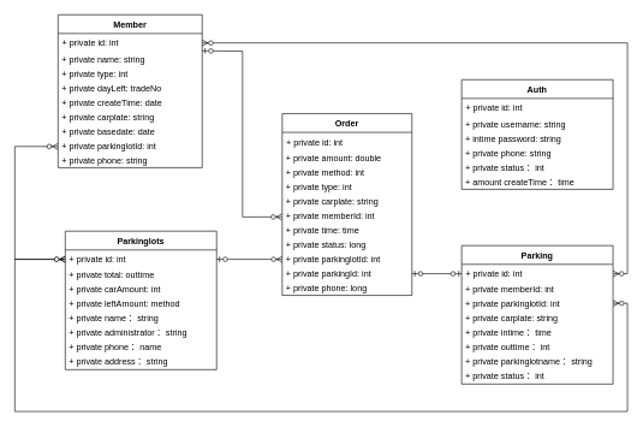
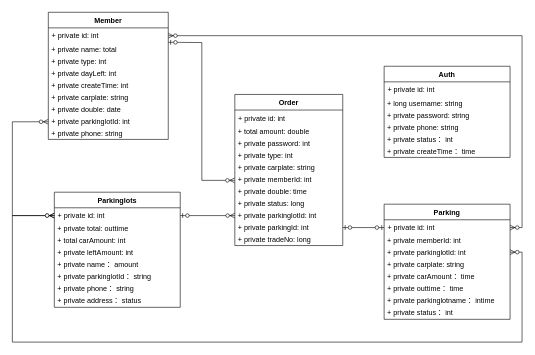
- <mxCell id="23" value="&amp;nbsp;+ private name: string" style="text;html=1;align=left;verticalAlign=middle;resizable=0;points=[];autosize=1;" parent="21" vertex="1"><mxGeometry y="52" width="200" height="20" as="geometry" /></mxCell>
+ <mxCell id="23" value="&amp;nbsp;+ private name: total" style="text;html=1;align=left;verticalAlign=middle;resizable=0;points=[];autosize=1;" parent="21" vertex="1"><mxGeometry y="52" width="200" height="20" as="geometry" /></mxCell>
- <mxCell id="25" value="&amp;nbsp;+ private dayLeft: tradeNo" style="text;html=1;align=left;verticalAlign=middle;resizable=0;points=[];autosize=1;expand=1;imageHeight=24;" parent="21" vertex="1"><mxGeometry y="92" width="200" height="20" as="geometry" /></mxCell>
+ <mxCell id="25" value="&amp;nbsp;+ private dayLeft: int" style="text;html=1;align=left;verticalAlign=middle;resizable=0;points=[];autosize=1;expand=1;imageHeight=24;" parent="21" vertex="1"><mxGeometry y="92" width="200" height="20" as="geometry" /></mxCell>
- <mxCell id="26" value="&amp;nbsp;+ private createTime: date" style="text;html=1;align=left;verticalAlign=middle;resizable=0;points=[];autosize=1;expand=1;imageHeight=24;" parent="21" vertex="1"><mxGeometry y="112" width="200" height="20" as="geometry" /></mxCell>
+ <mxCell id="26" value="&amp;nbsp;+ private createTime: int" style="text;html=1;align=left;verticalAlign=middle;resizable=0;points=[];autosize=1;expand=1;imageHeight=24;" parent="21" vertex="1"><mxGeometry y="112" width="200" height="20" as="geometry" /></mxCell>
- <mxCell id="50" value="&amp;nbsp;+ private username: string" style="text;html=1;align=left;verticalAlign=middle;resizable=0;points=[];autosize=1;" vertex="1" parent="48"><mxGeometry y="52" width="210" height="20" as="geometry" /></mxCell>
+ <mxCell id="50" value="&amp;nbsp;+ long username: string" style="text;html=1;align=left;verticalAlign=middle;resizable=0;points=[];autosize=1;" vertex="1" parent="48"><mxGeometry y="52" width="210" height="20" as="geometry" /></mxCell>
- <mxCell id="28" value="&amp;nbsp;+ private basedate: date" style="text;html=1;align=left;verticalAlign=middle;resizable=0;points=[];autosize=1;expand=1;imageHeight=24;" parent="21" vertex="1"><mxGeometry y="152" width="200" height="20" as="geometry" /></mxCell>
+ <mxCell id="28" value="&amp;nbsp;+ private double: date" style="text;html=1;align=left;verticalAlign=middle;resizable=0;points=[];autosize=1;expand=1;imageHeight=24;" parent="21" vertex="1"><mxGeometry y="152" width="200" height="20" as="geometry" /></mxCell>
- <mxCell id="51" value="&amp;nbsp;+ intime password: string" style="text;html=1;align=left;verticalAlign=middle;resizable=0;points=[];autosize=1;" vertex="1" parent="48"><mxGeometry y="72" width="210" height="20" as="geometry" /></mxCell>
+ <mxCell id="51" value="&amp;nbsp;+ private password: string" style="text;html=1;align=left;verticalAlign=middle;resizable=0;points=[];autosize=1;" vertex="1" parent="48"><mxGeometry y="72" width="210" height="20" as="geometry" /></mxCell>
- <mxCell id="37" value="&amp;nbsp;+ private amount: double" style="text;html=1;align=left;verticalAlign=middle;resizable=0;points=[];autosize=1;" parent="35" vertex="1"><mxGeometry y="52" width="180" height="20" as="geometry" /></mxCell>
+ <mxCell id="37" value="&amp;nbsp;+ total amount: double" style="text;html=1;align=left;verticalAlign=middle;resizable=0;points=[];autosize=1;" parent="35" vertex="1"><mxGeometry y="52" width="180" height="20" as="geometry" /></mxCell>
- <mxCell id="38" value="&amp;nbsp;+ private method: int" style="text;html=1;align=left;verticalAlign=middle;resizable=0;points=[];autosize=1;" parent="35" vertex="1"><mxGeometry y="72" width="180" height="20" as="geometry" /></mxCell>
+ <mxCell id="38" value="&amp;nbsp;+ private password: int" style="text;html=1;align=left;verticalAlign=middle;resizable=0;points=[];autosize=1;" parent="35" vertex="1"><mxGeometry y="72" width="180" height="20" as="geometry" /></mxCell>
- <mxCell id="54" value="&amp;nbsp;+ amount createTime： time" style="text;html=1;align=left;verticalAlign=middle;resizable=0;points=[];autosize=1;" vertex="1" parent="48"><mxGeometry y="132" width="210" height="20" as="geometry" /></mxCell>
+ <mxCell id="54" value="&amp;nbsp;+ private createTime： time" style="text;html=1;align=left;verticalAlign=middle;resizable=0;points=[];autosize=1;" vertex="1" parent="48"><mxGeometry y="132" width="210" height="20" as="geometry" /></mxCell>
- <mxCell id="42" value="&amp;nbsp;+ private time: time" style="text;html=1;align=left;verticalAlign=middle;resizable=0;points=[];autosize=1;" vertex="1" parent="35"><mxGeometry y="152" width="180" height="20" as="geometry" /></mxCell>
+ <mxCell id="42" value="&amp;nbsp;+ private double: time" style="text;html=1;align=left;verticalAlign=middle;resizable=0;points=[];autosize=1;" vertex="1" parent="35"><mxGeometry y="152" width="180" height="20" as="geometry" /></mxCell>
- <mxCell id="46" value="&amp;nbsp;+ private phone: long" style="text;html=1;align=left;verticalAlign=middle;resizable=0;points=[];autosize=1;" vertex="1" parent="35"><mxGeometry y="232" width="180" height="20" as="geometry" /></mxCell>
+ <mxCell id="46" value="&amp;nbsp;+ private tradeNo: long" style="text;html=1;align=left;verticalAlign=middle;resizable=0;points=[];autosize=1;" vertex="1" parent="35"><mxGeometry y="232" width="180" height="20" as="geometry" /></mxCell>
- <mxCell id="5" value="&amp;nbsp;+ private carAmount: int" style="text;html=1;align=left;verticalAlign=middle;resizable=0;points=[];autosize=1;" parent="2" vertex="1"><mxGeometry y="72" width="210" height="20" as="geometry" /></mxCell>
+ <mxCell id="5" value="&amp;nbsp;+ total carAmount: int" style="text;html=1;align=left;verticalAlign=middle;resizable=0;points=[];autosize=1;" parent="2" vertex="1"><mxGeometry y="72" width="210" height="20" as="geometry" /></mxCell>
- <mxCell id="6" value="&amp;nbsp;+ private leftAmount: method" style="text;html=1;align=left;verticalAlign=middle;resizable=0;points=[];autosize=1;" parent="2" vertex="1"><mxGeometry y="92" width="210" height="20" as="geometry" /></mxCell>
+ <mxCell id="6" value="&amp;nbsp;+ private leftAmount: int" style="text;html=1;align=left;verticalAlign=middle;resizable=0;points=[];autosize=1;" parent="2" vertex="1"><mxGeometry y="92" width="210" height="20" as="geometry" /></mxCell>
- <mxCell id="7" value="&amp;nbsp;+ private name： string" style="text;html=1;align=left;verticalAlign=middle;resizable=0;points=[];autosize=1;" parent="2" vertex="1"><mxGeometry y="112" width="210" height="20" as="geometry" /></mxCell>
+ <mxCell id="7" value="&amp;nbsp;+ private name： amount" style="text;html=1;align=left;verticalAlign=middle;resizable=0;points=[];autosize=1;" parent="2" vertex="1"><mxGeometry y="112" width="210" height="20" as="geometry" /></mxCell>
- <mxCell id="8" value="&amp;nbsp;+ private administrator： string" style="text;html=1;align=left;verticalAlign=middle;resizable=0;points=[];autosize=1;" vertex="1" parent="2"><mxGeometry y="132" width="210" height="20" as="geometry" /></mxCell>
+ <mxCell id="8" value="&amp;nbsp;+ private parkinglotId： string" style="text;html=1;align=left;verticalAlign=middle;resizable=0;points=[];autosize=1;" vertex="1" parent="2"><mxGeometry y="132" width="210" height="20" as="geometry" /></mxCell>
- <mxCell id="17" value="&amp;nbsp;+ private intime： time" style="text;html=1;align=left;verticalAlign=middle;resizable=0;points=[];autosize=1;" vertex="1" parent="12"><mxGeometry y="112" width="210" height="20" as="geometry" /></mxCell>
+ <mxCell id="17" value="&amp;nbsp;+ private carAmount： time" style="text;html=1;align=left;verticalAlign=middle;resizable=0;points=[];autosize=1;" vertex="1" parent="12"><mxGeometry y="112" width="210" height="20" as="geometry" /></mxCell>
- <mxCell id="9" value="&amp;nbsp;+ private phone： name" style="text;html=1;align=left;verticalAlign=middle;resizable=0;points=[];autosize=1;" vertex="1" parent="2"><mxGeometry y="152" width="210" height="20" as="geometry" /></mxCell>
+ <mxCell id="9" value="&amp;nbsp;+ private phone： string" style="text;html=1;align=left;verticalAlign=middle;resizable=0;points=[];autosize=1;" vertex="1" parent="2"><mxGeometry y="152" width="210" height="20" as="geometry" /></mxCell>
- <mxCell id="18" value="&amp;nbsp;+ private outtime： int" style="text;html=1;align=left;verticalAlign=middle;resizable=0;points=[];autosize=1;" vertex="1" parent="12"><mxGeometry y="132" width="210" height="20" as="geometry" /></mxCell>
+ <mxCell id="18" value="&amp;nbsp;+ private outtime： time" style="text;html=1;align=left;verticalAlign=middle;resizable=0;points=[];autosize=1;" vertex="1" parent="12"><mxGeometry y="132" width="210" height="20" as="geometry" /></mxCell>
- <mxCell id="10" value="&amp;nbsp;+ private address： string" style="text;html=1;align=left;verticalAlign=middle;resizable=0;points=[];autosize=1;" vertex="1" parent="2"><mxGeometry y="172" width="210" height="20" as="geometry" /></mxCell>
+ <mxCell id="10" value="&amp;nbsp;+ private address： status" style="text;html=1;align=left;verticalAlign=middle;resizable=0;points=[];autosize=1;" vertex="1" parent="2"><mxGeometry y="172" width="210" height="20" as="geometry" /></mxCell>
- <mxCell id="19" value="&amp;nbsp;+ private parkinglotname： string" style="text;html=1;align=left;verticalAlign=middle;resizable=0;points=[];autosize=1;" vertex="1" parent="12"><mxGeometry y="152" width="210" height="20" as="geometry" /></mxCell>
+ <mxCell id="19" value="&amp;nbsp;+ private parkinglotname： intime" style="text;html=1;align=left;verticalAlign=middle;resizable=0;points=[];autosize=1;" vertex="1" parent="12"><mxGeometry y="152" width="210" height="20" as="geometry" /></mxCell>
